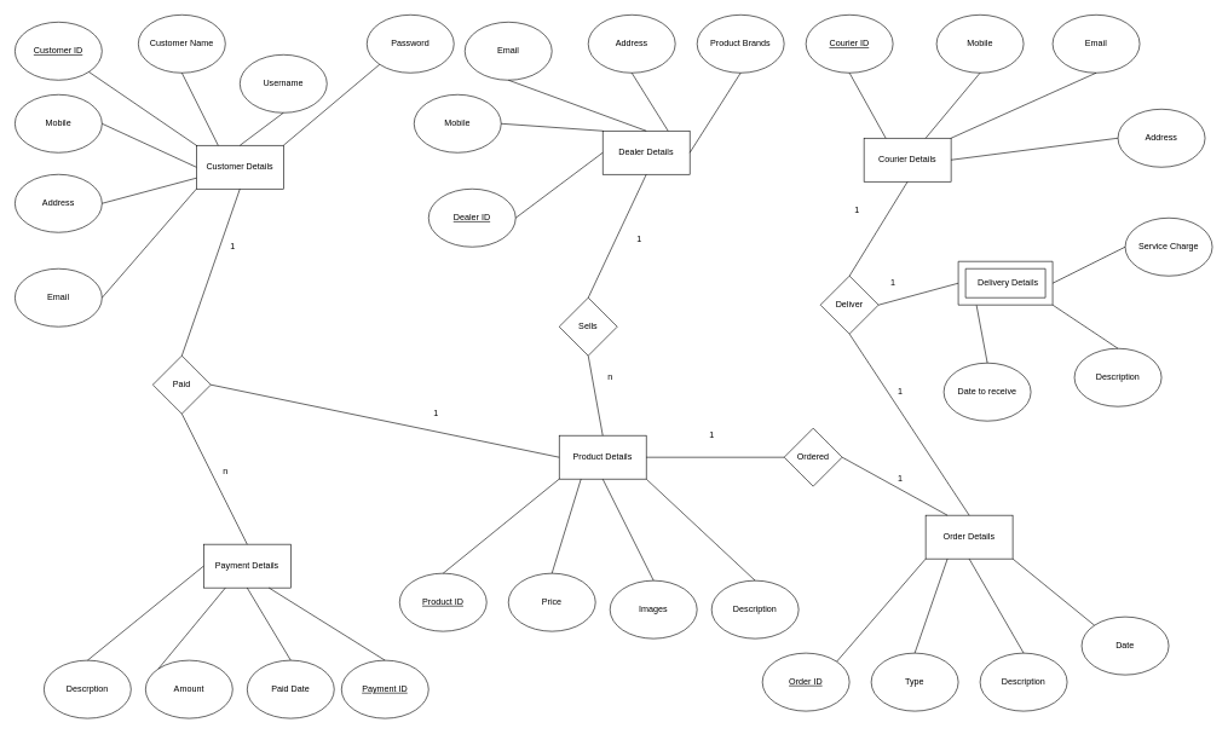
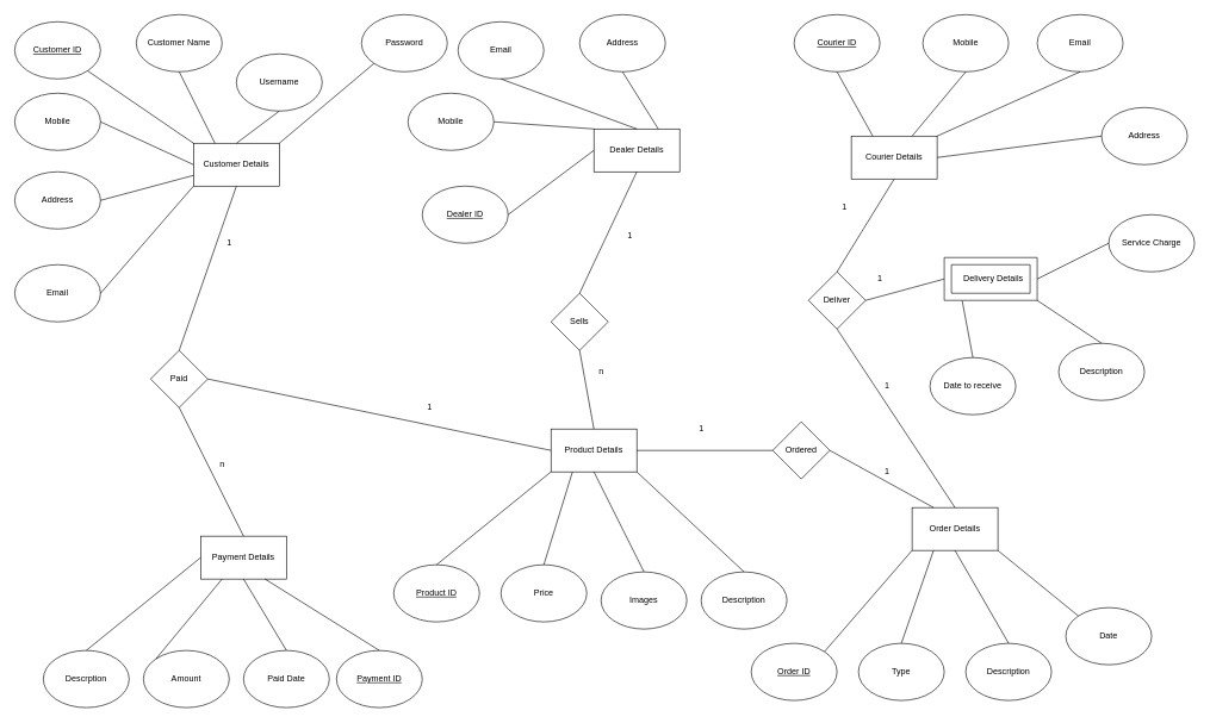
- <mxCell id="19" value="Product Brands" style="ellipse;whiteSpace=wrap;html=1;" parent="1" vertex="1"><mxGeometry x="960" width="120" height="80" as="geometry" y="20" /></mxCell>
- <mxCell id="27" value="" style="endArrow=none;html=1;rounded=0;entryX=0.5;entryY=1;entryDx=0;entryDy=0;exitX=1;exitY=0.5;exitDx=0;exitDy=0;" parent="1" source="17" target="19" edge="1"><mxGeometry width="50" height="50" relative="1" as="geometry"><mxPoint x="800" y="340" as="sourcePoint" /><mxPoint y="290" as="targetPoint" x="850" /></mxGeometry></mxCell>
